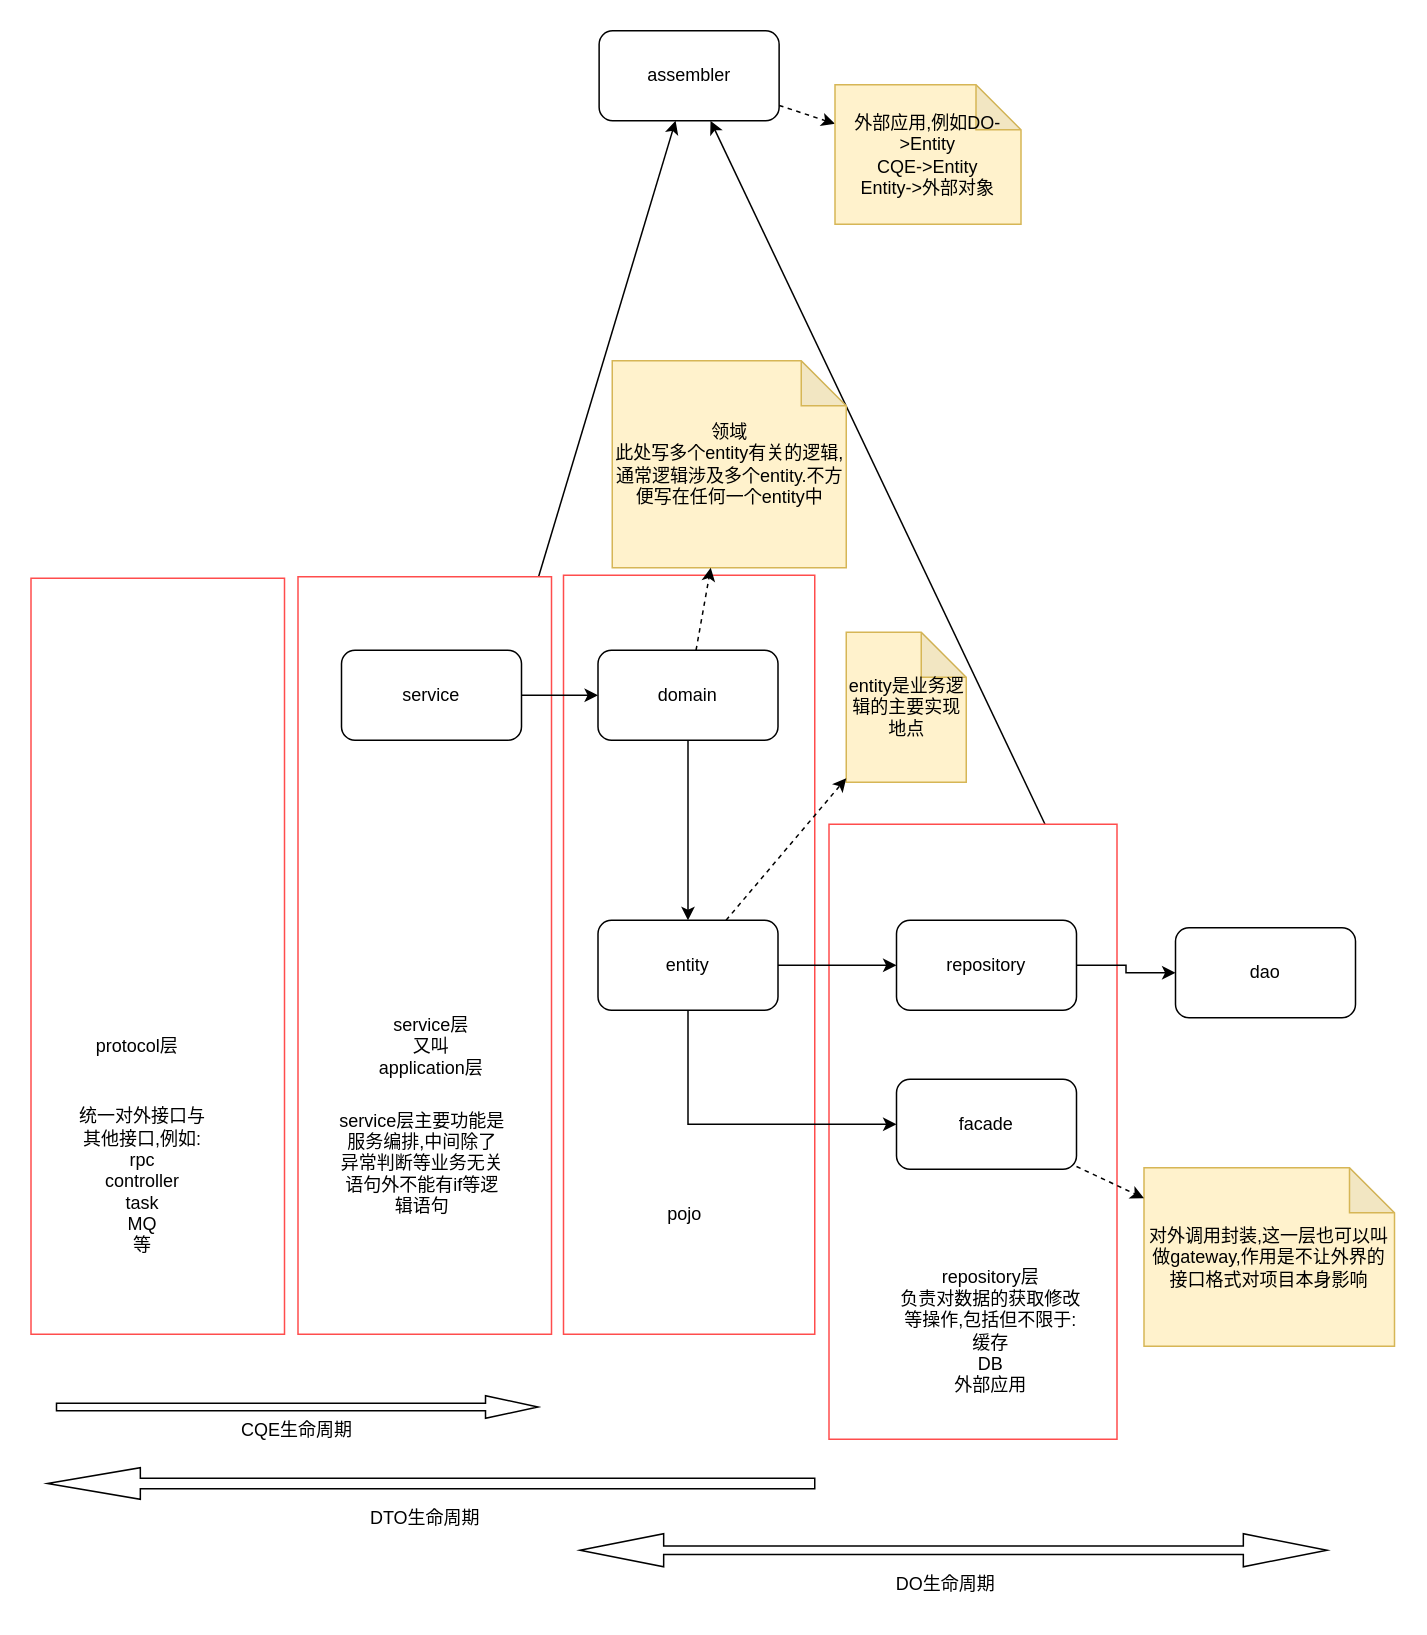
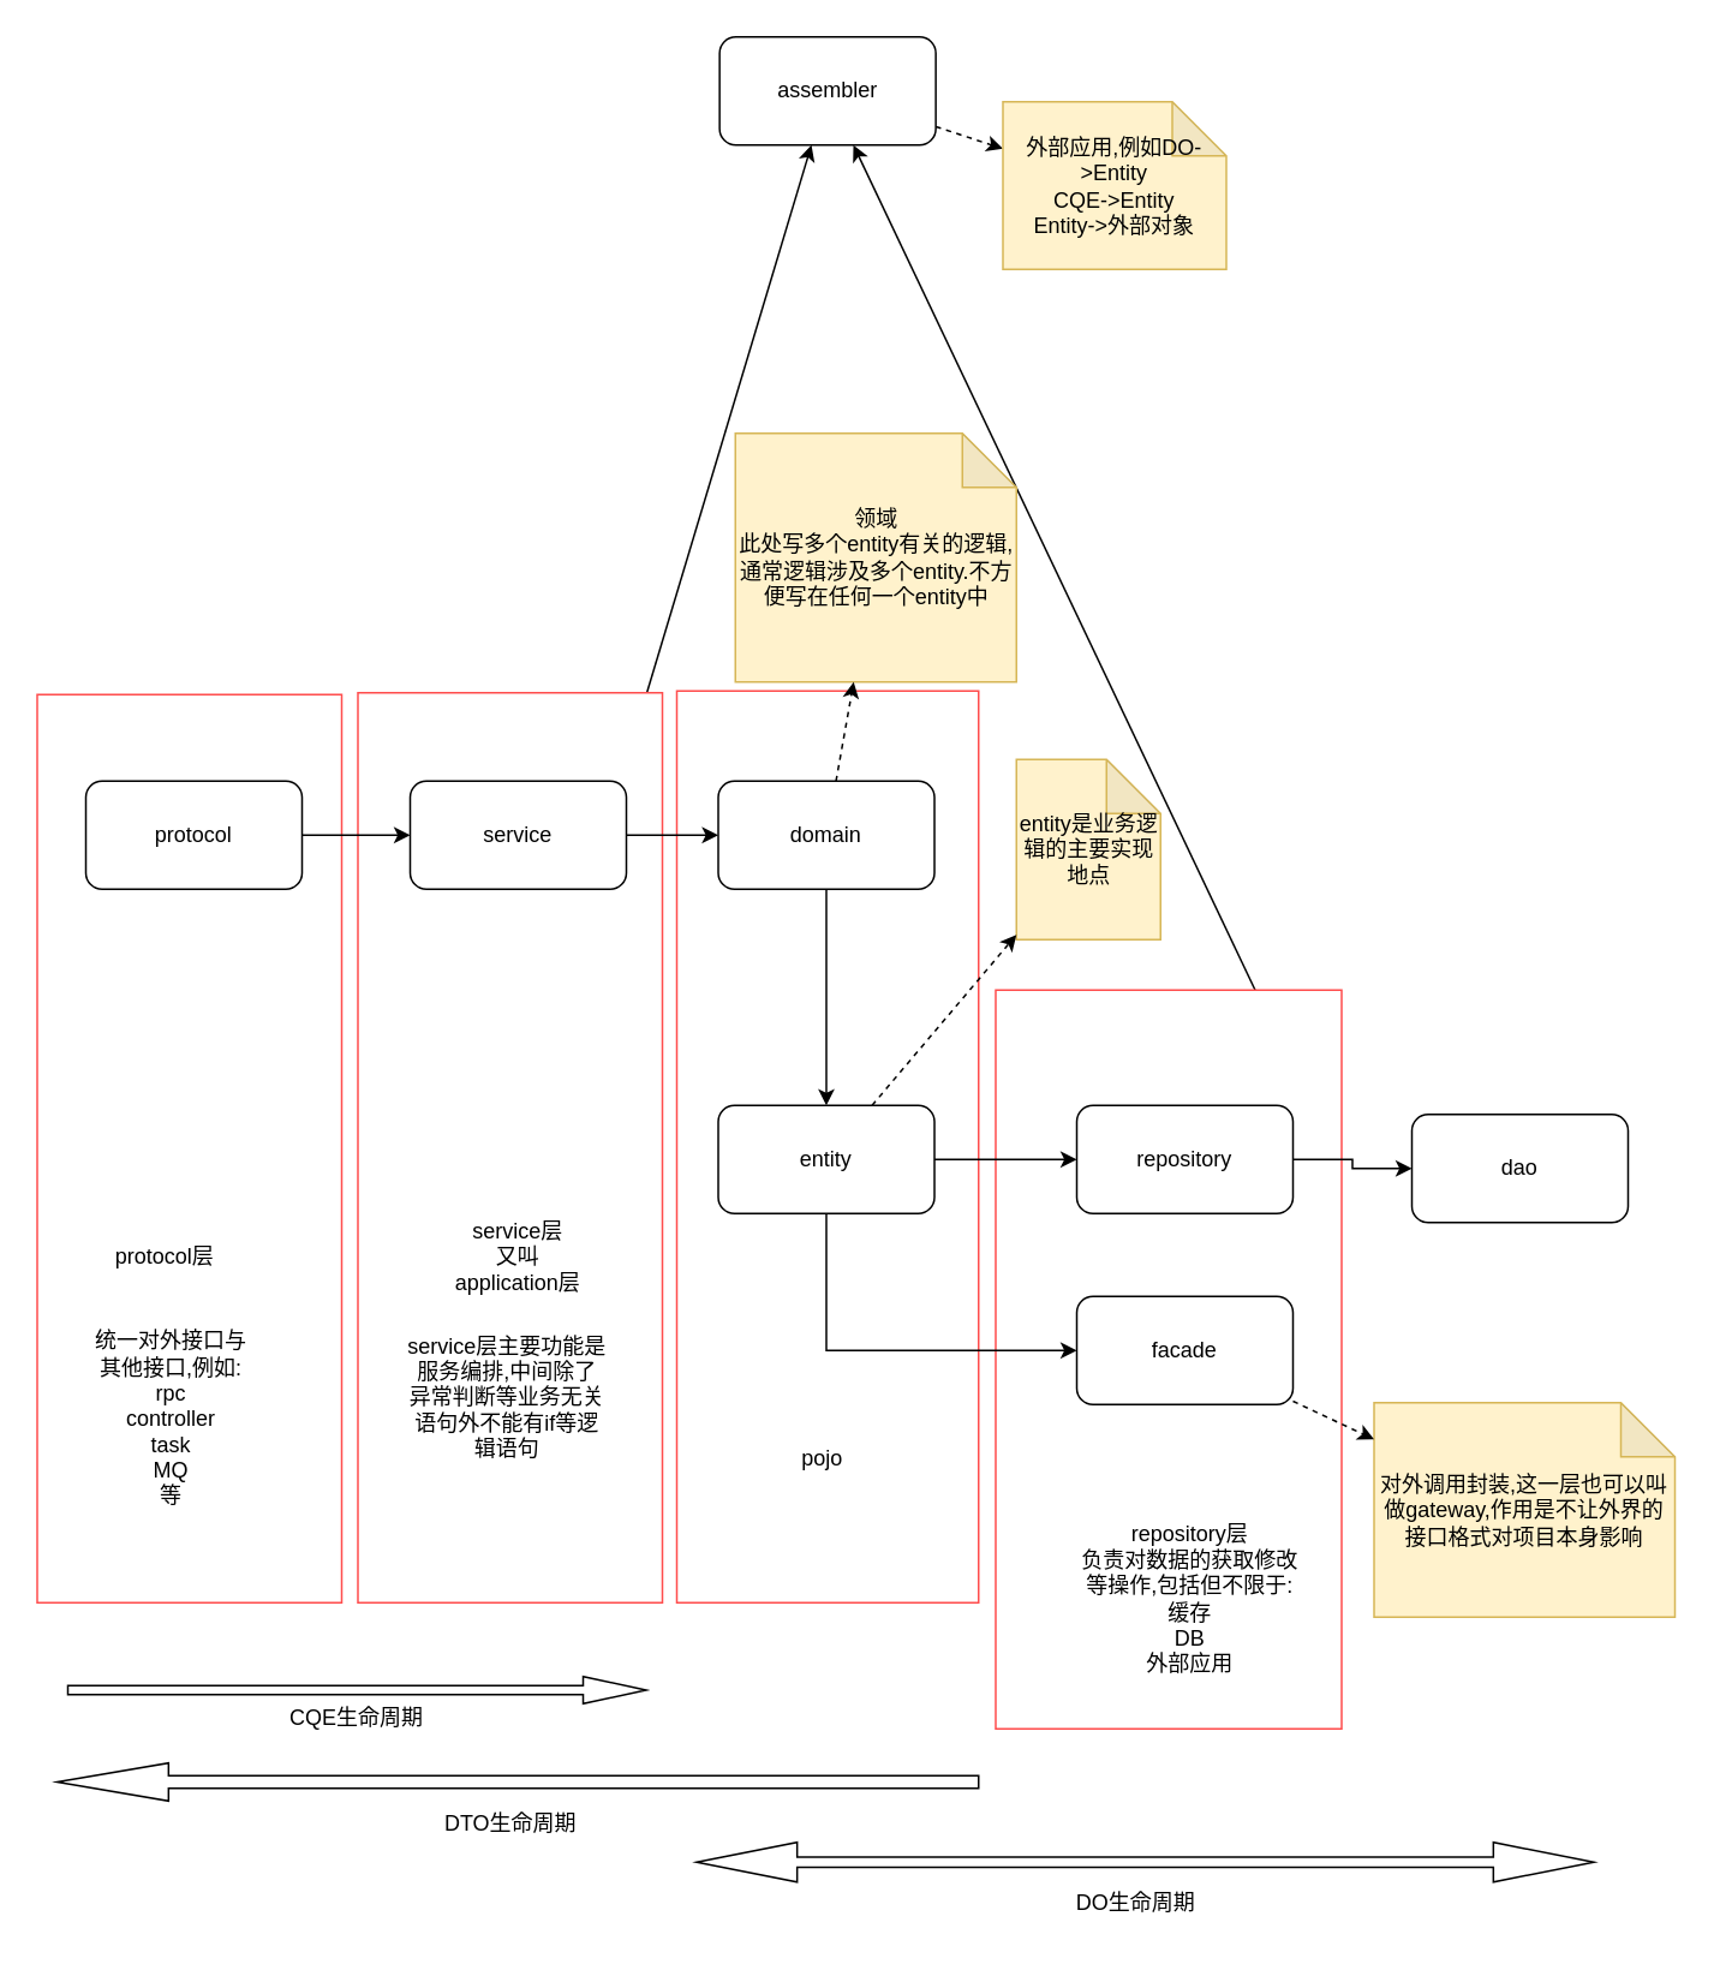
+ <mxCell id="10" value="protocol" style="rounded=1;whiteSpace=wrap;html=1;" parent="1" vertex="1"><mxGeometry x="47" y="433" width="120" height="60" as="geometry" /></mxCell>
+ <mxCell id="9" value="" style="edgeStyle=orthogonalEdgeStyle;rounded=0;orthogonalLoop=1;jettySize=auto;html=1;" parent="1" source="10" target="12" edge="1"><mxGeometry relative="1" as="geometry" /></mxCell>
